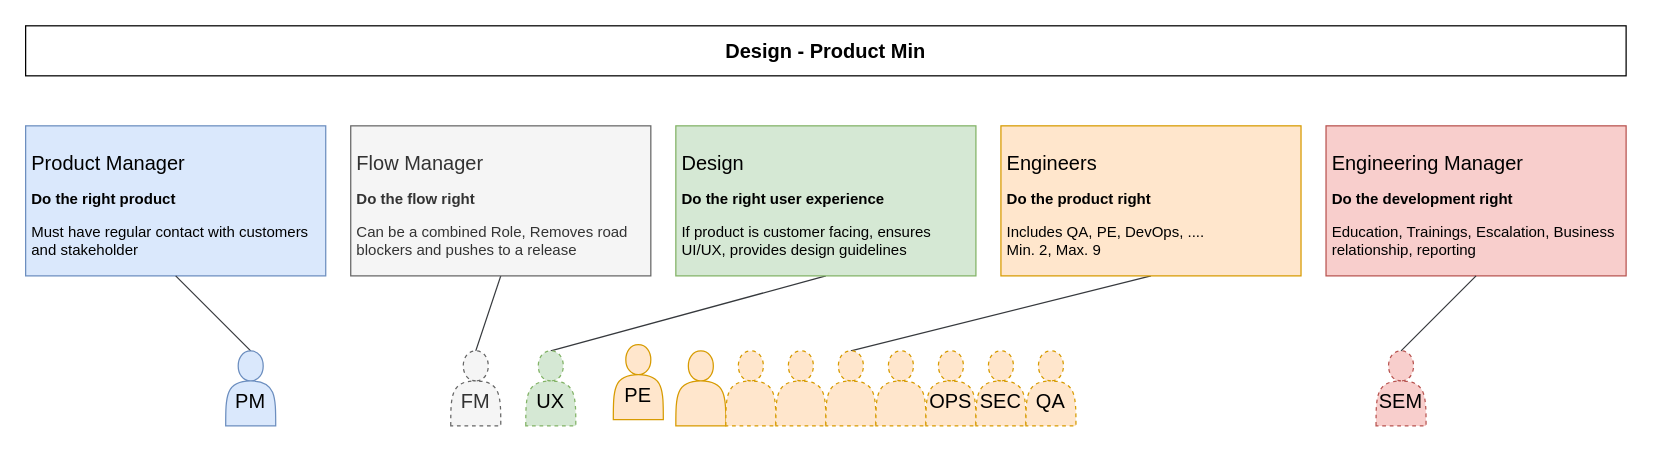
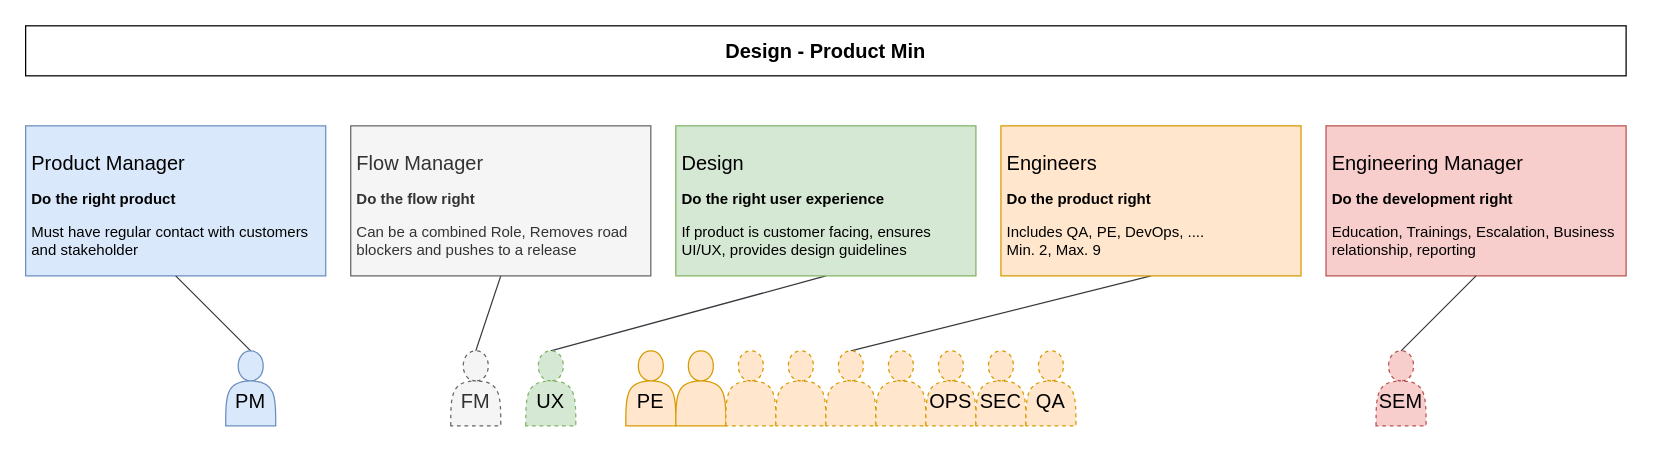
- <mxCell id="14" value="&lt;br&gt;PE" style="shape=actor;whiteSpace=wrap;html=1;strokeColor=#d79b00;strokeWidth=1;fontSize=16;fillColor=#ffe6cc;" parent="1" vertex="1"><mxGeometry x="490" y="275" width="40" height="60" as="geometry" /></mxCell>
+ <mxCell id="14" value="&lt;br&gt;PE" style="shape=actor;whiteSpace=wrap;html=1;strokeColor=#d79b00;strokeWidth=1;fontSize=16;fillColor=#ffe6cc;" parent="1" vertex="1"><mxGeometry x="500" y="280" width="40" height="60" as="geometry" /></mxCell>
